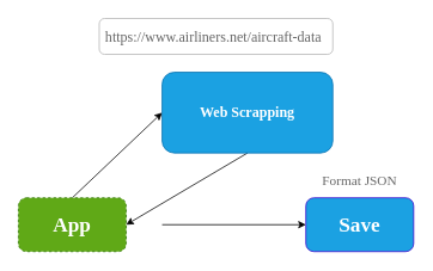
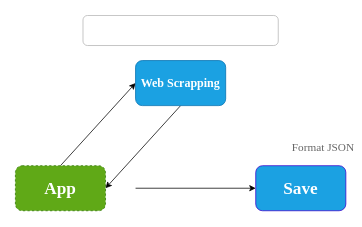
- <mxCell id="3" value="https://www.airliners.net/aircraft-data" style="text;whiteSpace=wrap;html=1;fontFamily=Comic Sans MS;fontSize=16;fontColor=#666666;" vertex="1" parent="1"><mxGeometry x="115" y="25" width="250" height="30" as="geometry" /></mxCell>
- <mxCell id="8" value="Web Scrapping" style="rounded=1;whiteSpace=wrap;html=1;fillColor=#1ba1e2;strokeColor=#006EAF;fontColor=#ffffff;fontFamily=Comic Sans MS;fontSize=16;fontStyle=1" vertex="1" parent="1"><mxGeometry x="180" y="80" width="190" height="90" as="geometry" /></mxCell>
+ <mxCell id="8" value="Web Scrapping" style="rounded=1;whiteSpace=wrap;html=1;fillColor=#1ba1e2;strokeColor=#006EAF;fontColor=#ffffff;fontFamily=Comic Sans MS;fontSize=16;fontStyle=1" vertex="1" parent="1"><mxGeometry x="180" y="80" width="120" height="60" as="geometry" /></mxCell>
- <mxCell id="10" value="Format JSON" style="text;html=1;strokeColor=none;fillColor=none;align=center;verticalAlign=middle;whiteSpace=wrap;rounded=0;fontFamily=Comic Sans MS;fontSize=15;fontColor=#666666;" vertex="1" parent="1"><mxGeometry x="355" y="190" width="90" height="20" as="geometry" /></mxCell>
+ <mxCell id="10" value="Format JSON" style="text;html=1;strokeColor=none;fillColor=none;align=center;verticalAlign=middle;whiteSpace=wrap;rounded=0;fontFamily=Comic Sans MS;fontSize=15;fontColor=#666666;" vertex="1" parent="1"><mxGeometry x="385" y="185" width="90" height="20" as="geometry" /></mxCell>
